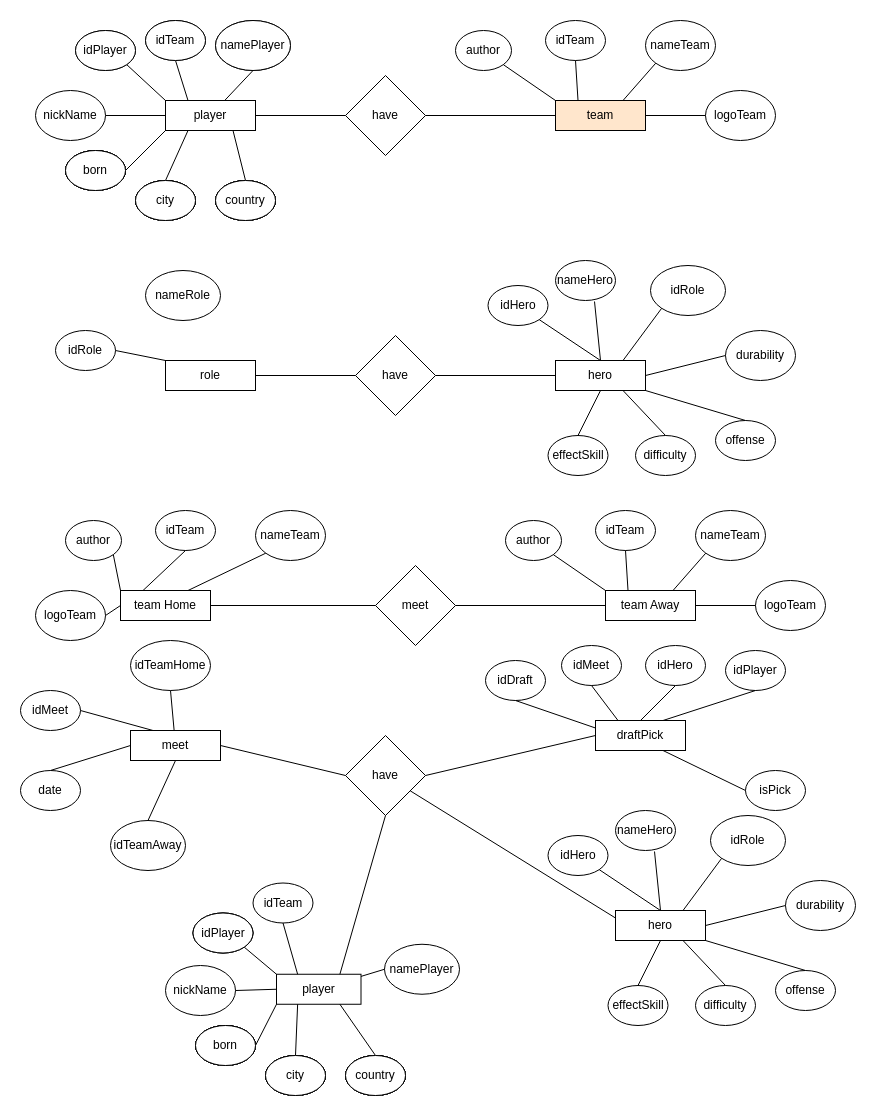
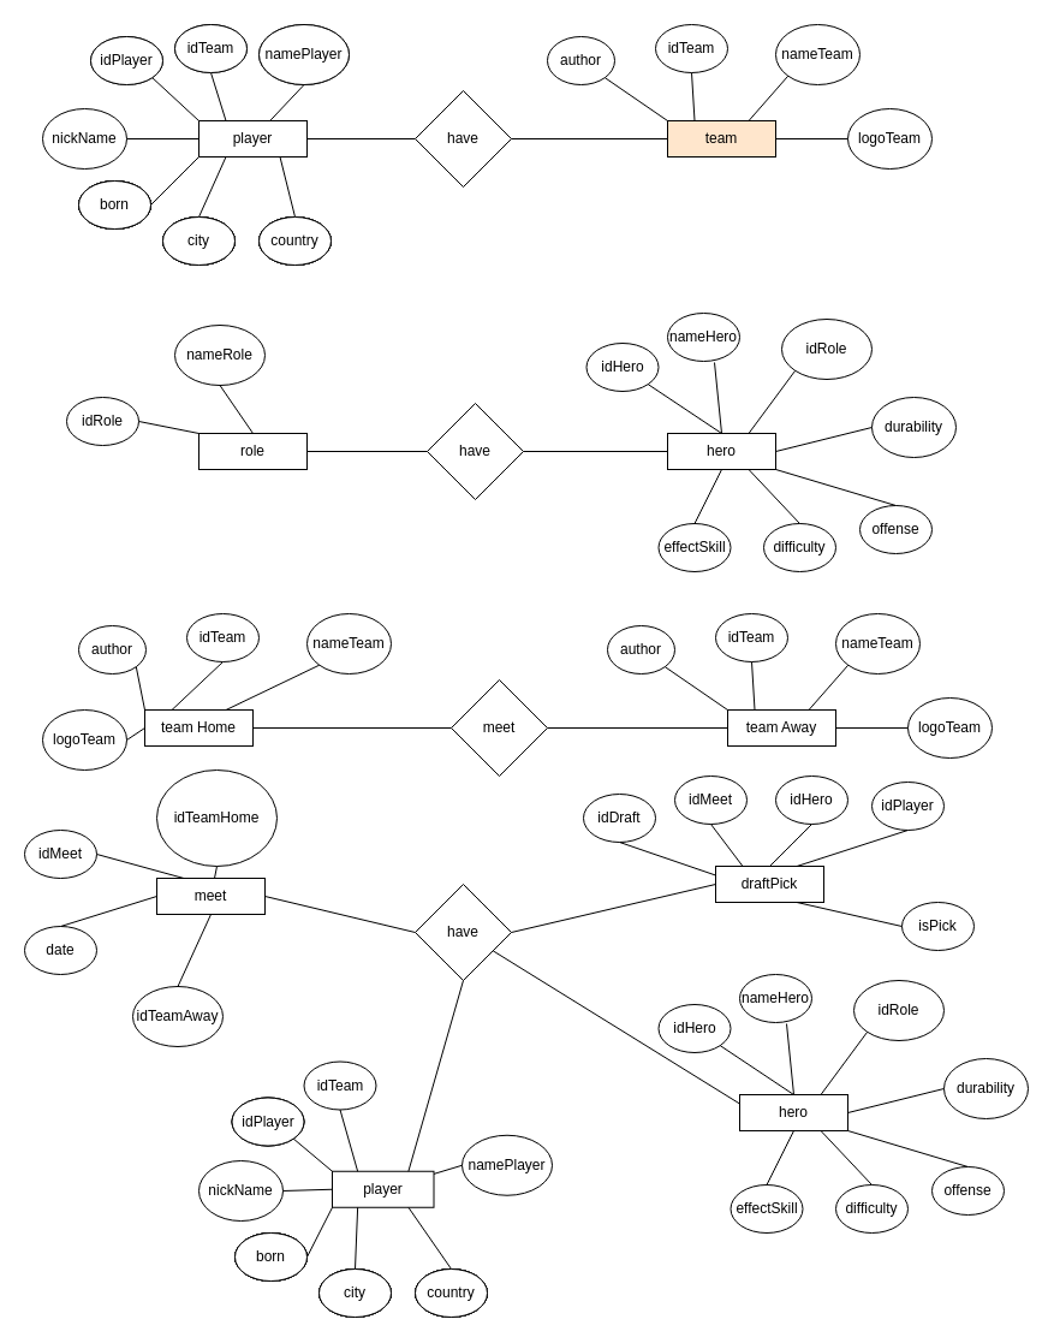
+ <mxCell id="33" value="" style="endArrow=none;html=1;entryX=0.5;entryY=1;entryDx=0;entryDy=0;exitX=0.5;exitY=0;exitDx=0;exitDy=0;" edge="1" parent="1" source="29" target="30"><mxGeometry width="50" height="50" relative="1" as="geometry"><mxPoint x="265" y="360" as="sourcePoint" /><mxPoint x="315" y="310" as="targetPoint" /></mxGeometry></mxCell>
- <mxCell id="89" value="idTeamHome" style="ellipse;whiteSpace=wrap;html=1;" vertex="1" parent="1"><mxGeometry x="130" y="640" width="80" height="50" as="geometry" /></mxCell>
+ <mxCell id="89" value="idTeamHome" style="ellipse;whiteSpace=wrap;html=1;" vertex="1" parent="1"><mxGeometry x="130" y="640" width="100" height="80" as="geometry" /></mxCell>
- <mxCell id="144" value="isPick" style="ellipse;whiteSpace=wrap;html=1;" vertex="1" parent="1"><mxGeometry x="745" y="770" width="60" height="40" as="geometry" /></mxCell>
+ <mxCell id="144" value="isPick" style="ellipse;whiteSpace=wrap;html=1;" vertex="1" parent="1"><mxGeometry x="750" y="750" width="60" height="40" as="geometry" /></mxCell>
